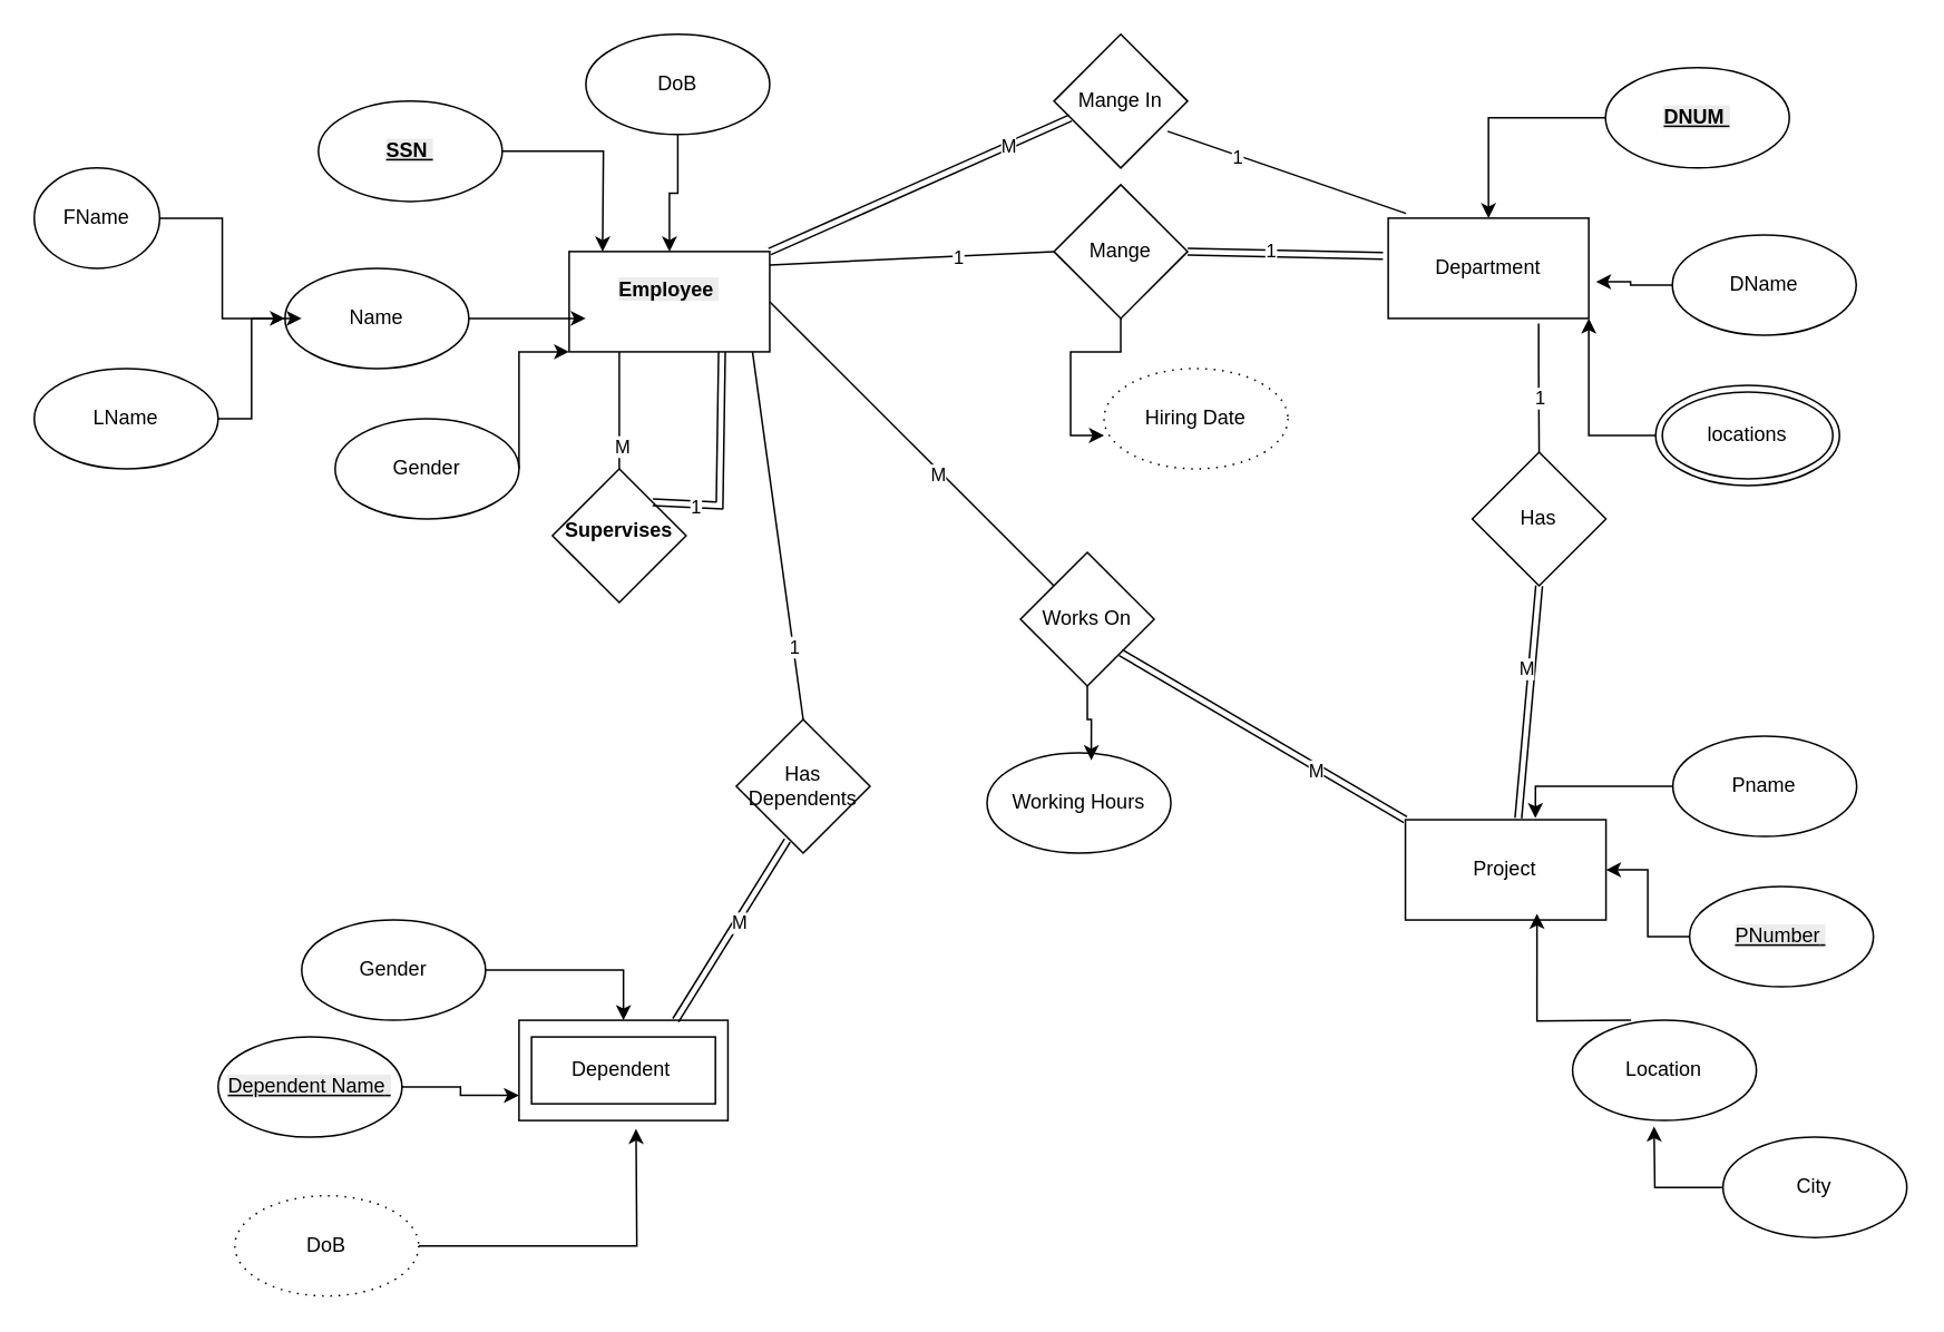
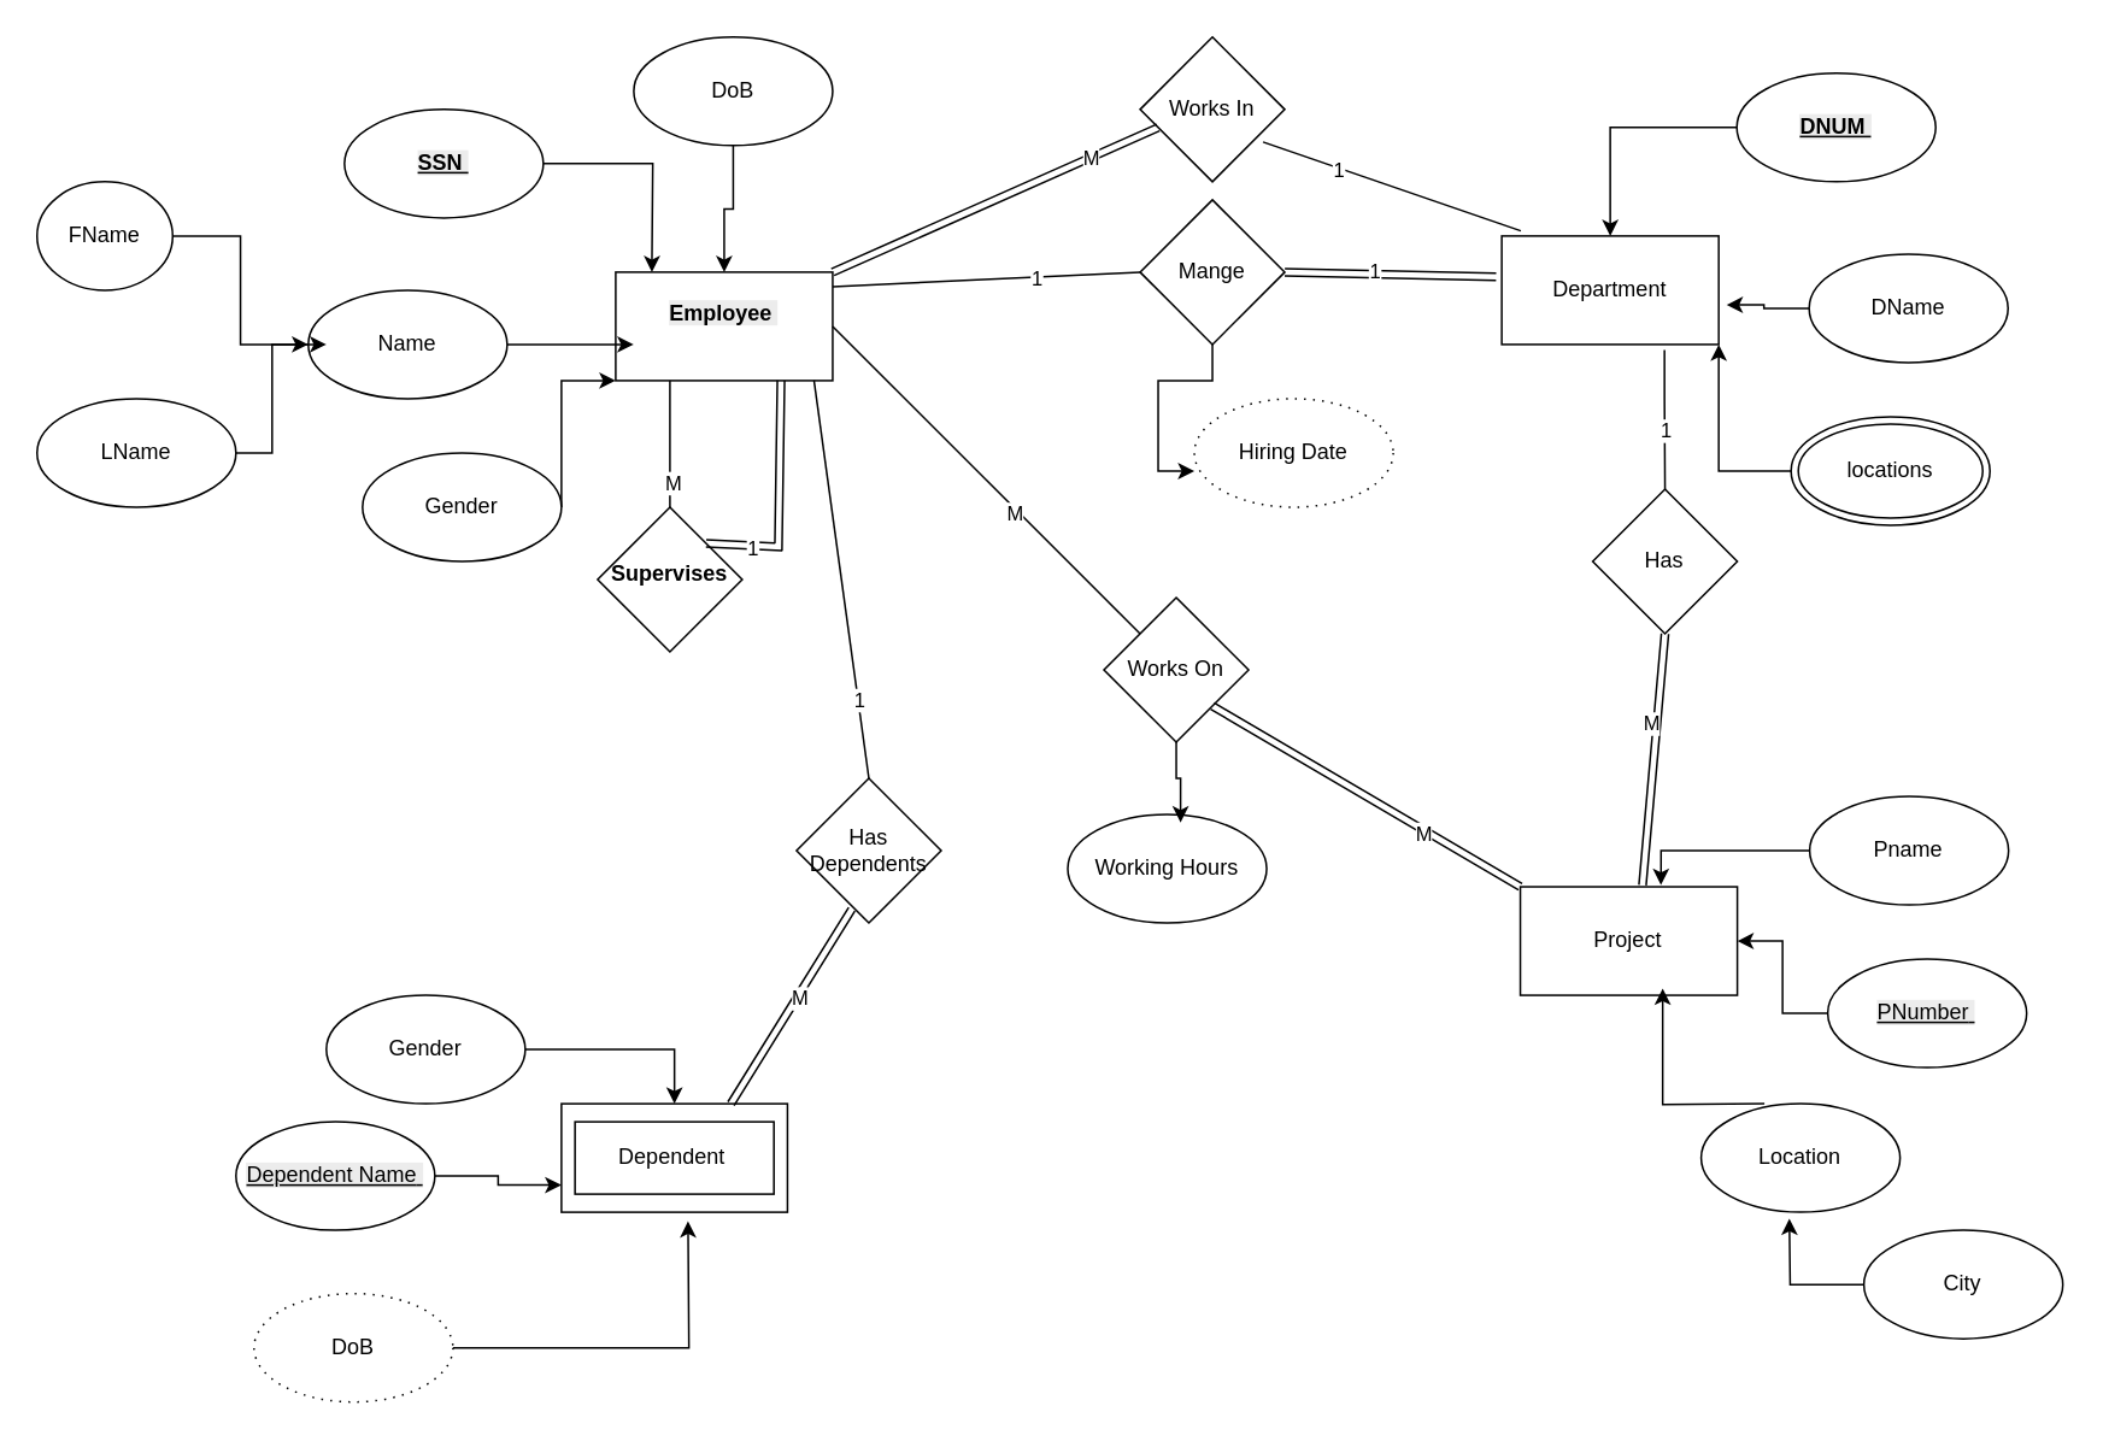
- <mxCell id="50" value="Mange In" style="rhombus;whiteSpace=wrap;html=1;" vertex="1" parent="1"><mxGeometry x="630" width="80" height="80" as="geometry" y="20" /></mxCell>
+ <mxCell id="50" value="Works In" style="rhombus;whiteSpace=wrap;html=1;" vertex="1" parent="1"><mxGeometry x="630" width="80" height="80" as="geometry" y="20" /></mxCell>
